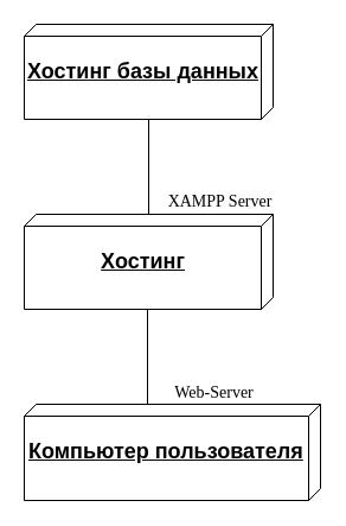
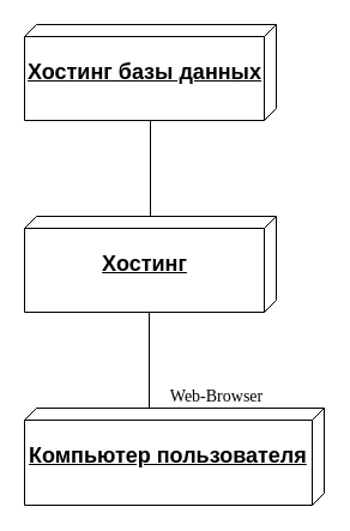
- <mxCell id="5" value="&lt;font style=&quot;font-size: 14px&quot;&gt;XAMPP Server&lt;/font&gt;" style="text;html=1;align=center;verticalAlign=middle;resizable=0;points=[];autosize=1;strokeColor=none;fillColor=none;fontFamily=Times New Roman;" vertex="1" parent="1"><mxGeometry x="135" y="160" width="100" height="20" as="geometry" /></mxCell>
- <mxCell id="6" value="&lt;font style=&quot;font-size: 14px&quot;&gt;Web-Server&lt;/font&gt;" style="text;html=1;align=center;verticalAlign=middle;resizable=0;points=[];autosize=1;strokeColor=none;fillColor=none;fontFamily=Times New Roman;" vertex="1" parent="1"><mxGeometry x="135" y="321" width="90" height="20" as="geometry" /></mxCell>
+ <mxCell id="6" value="&lt;font style=&quot;font-size: 14px&quot;&gt;Web-Browser&lt;/font&gt;" style="text;html=1;align=center;verticalAlign=middle;resizable=0;points=[];autosize=1;strokeColor=none;fillColor=none;fontFamily=Times New Roman;" vertex="1" parent="1"><mxGeometry x="135" y="321" width="90" height="20" as="geometry" /></mxCell>
